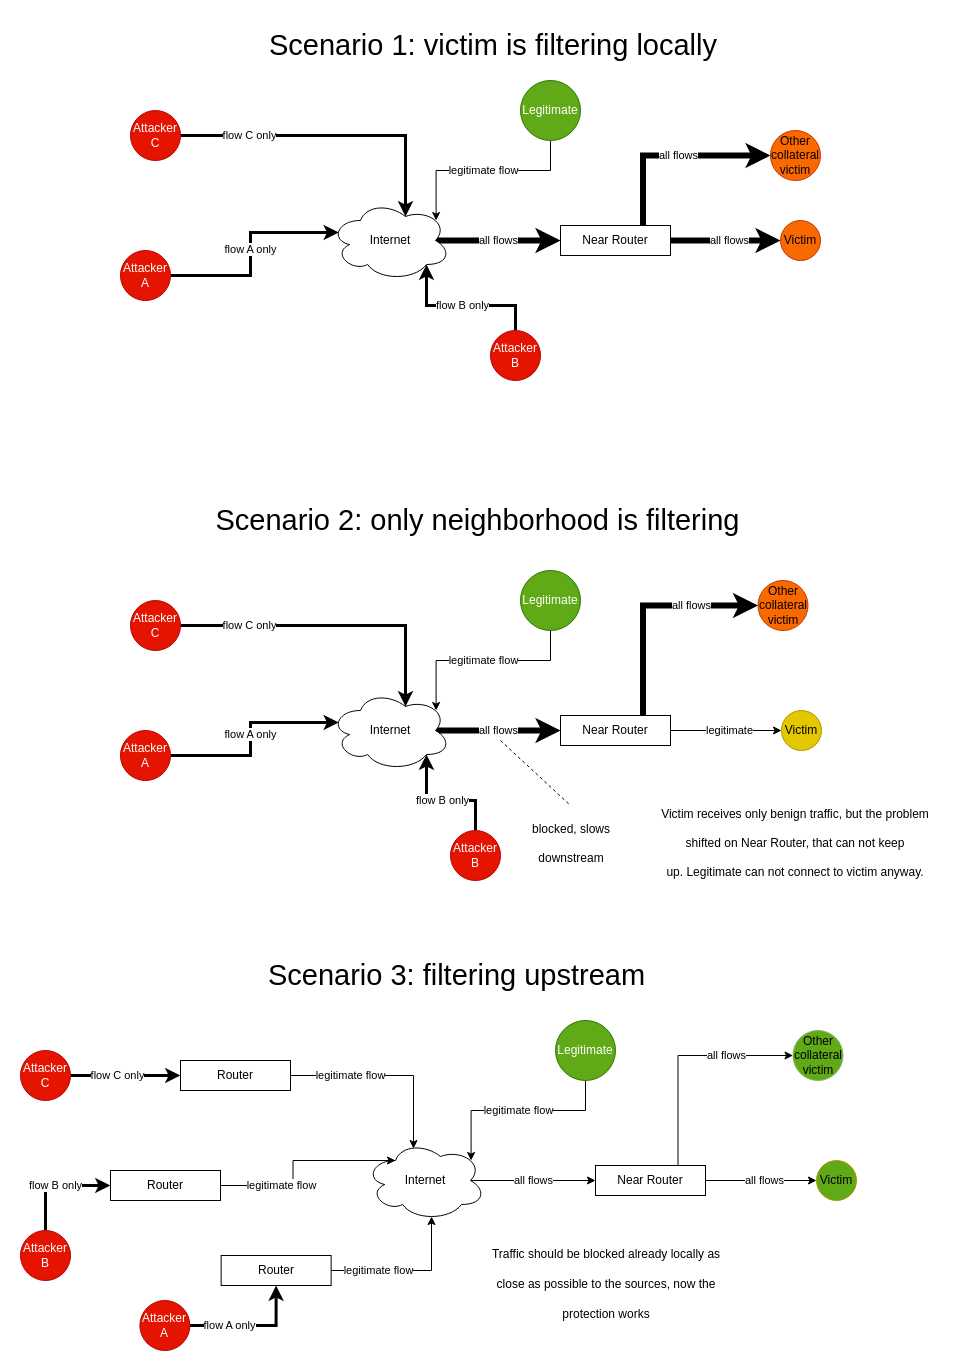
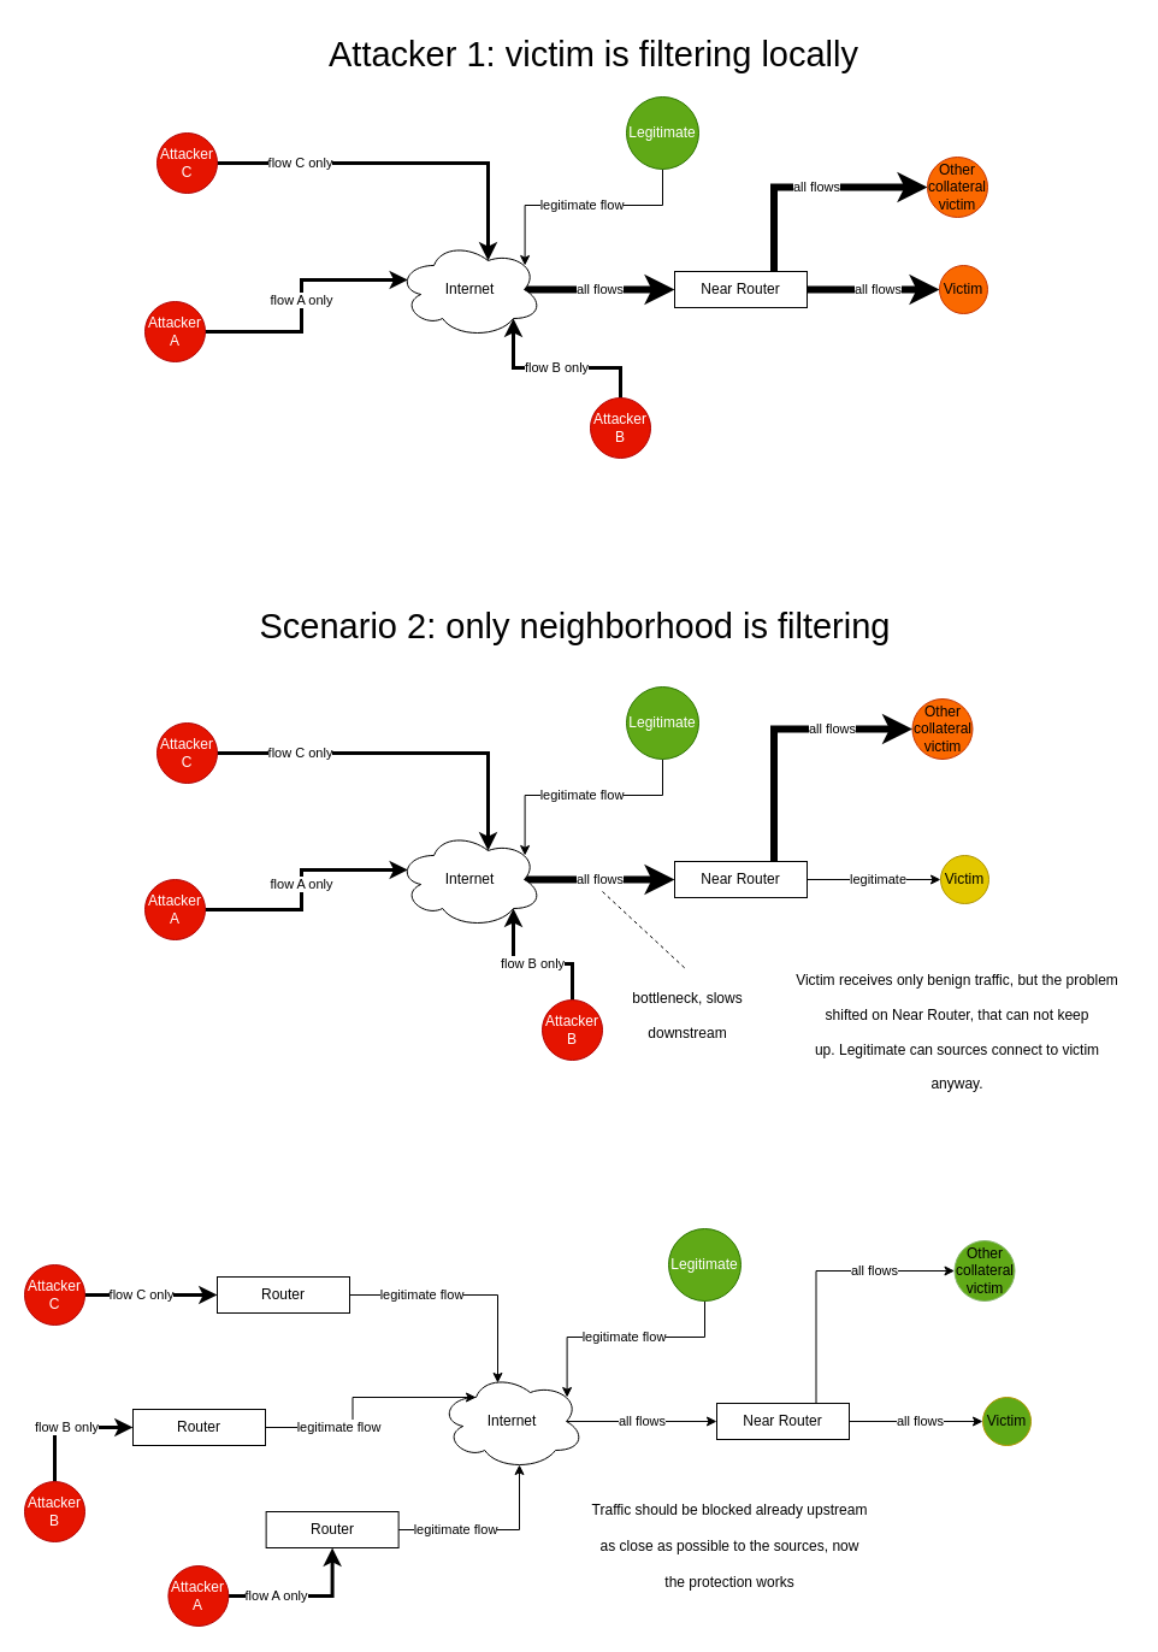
- <mxCell id="34" value="Scenario 1: victim is filtering locally" style="text;html=1;strokeColor=none;fillColor=none;align=center;verticalAlign=middle;whiteSpace=wrap;rounded=0;fontSize=29;" parent="1" vertex="1"><mxGeometry x="227.5" y="20" width="530" height="50" as="geometry" /></mxCell>
+ <mxCell id="34" value="Attacker 1: victim is filtering locally" style="text;html=1;strokeColor=none;fillColor=none;align=center;verticalAlign=middle;whiteSpace=wrap;rounded=0;fontSize=29;" parent="1" vertex="1"><mxGeometry x="227.5" y="20" width="530" height="50" as="geometry" /></mxCell>
- <mxCell id="35" value="&lt;h1&gt;&lt;font style=&quot;font-size: 12px&quot;&gt;&lt;span style=&quot;font-weight: normal ; line-height: 100%&quot;&gt;&lt;font style=&quot;font-size: 12px&quot;&gt;Victim receives only benign traffic, but the problem shifted on Near Router, that can not keep up.&amp;nbsp;&lt;/font&gt;&lt;/span&gt;&lt;/font&gt;&lt;font style=&quot;font-size: 12px ; font-weight: normal&quot;&gt;Legitimate can not connect to victim anyway.&lt;/font&gt;&lt;/h1&gt;" style="text;html=1;strokeColor=none;fillColor=none;spacing=5;spacingTop=-20;whiteSpace=wrap;overflow=hidden;rounded=0;align=center;" parent="1" vertex="1"><mxGeometry x="650" y="790" width="290" height="130" as="geometry" /></mxCell>
+ <mxCell id="35" value="&lt;h1&gt;&lt;font style=&quot;font-size: 12px&quot;&gt;&lt;span style=&quot;font-weight: normal ; line-height: 100%&quot;&gt;&lt;font style=&quot;font-size: 12px&quot;&gt;Victim receives only benign traffic, but the problem shifted on Near Router, that can not keep up.&amp;nbsp;&lt;/font&gt;&lt;/span&gt;&lt;/font&gt;&lt;font style=&quot;font-size: 12px ; font-weight: normal&quot;&gt;Legitimate can sources connect to victim anyway.&lt;/font&gt;&lt;/h1&gt;" style="text;html=1;strokeColor=none;fillColor=none;spacing=5;spacingTop=-20;whiteSpace=wrap;overflow=hidden;rounded=0;align=center;" parent="1" vertex="1"><mxGeometry x="650" y="790" width="290" height="130" as="geometry" /></mxCell>
- <mxCell id="25" value="&lt;h1 style=&quot;text-align: center&quot;&gt;&lt;span style=&quot;font-size: 12px ; font-weight: 400&quot;&gt;blocked, slows downstream&lt;/span&gt;&lt;/h1&gt;" style="text;html=1;strokeColor=none;fillColor=none;spacing=5;spacingTop=-20;whiteSpace=wrap;overflow=hidden;rounded=0;" parent="1" vertex="1"><mxGeometry x="520" y="805" width="100" height="65" as="geometry" /></mxCell>
+ <mxCell id="25" value="&lt;h1 style=&quot;text-align: center&quot;&gt;&lt;span style=&quot;font-size: 12px ; font-weight: 400&quot;&gt;bottleneck, slows downstream&lt;/span&gt;&lt;/h1&gt;" style="text;html=1;strokeColor=none;fillColor=none;spacing=5;spacingTop=-20;whiteSpace=wrap;overflow=hidden;rounded=0;" parent="1" vertex="1"><mxGeometry x="520" y="805" width="100" height="65" as="geometry" /></mxCell>
- <mxCell id="53" value="Scenario 3: filtering upstream" style="text;html=1;strokeColor=none;fillColor=none;align=center;verticalAlign=middle;whiteSpace=wrap;rounded=0;fontSize=29;" parent="1" vertex="1"><mxGeometry x="155" y="950" width="602.5" height="50" as="geometry" /></mxCell>
- <mxCell id="48" value="&lt;h1 style=&quot;text-align: center&quot;&gt;&lt;span style=&quot;font-weight: normal ; line-height: 100%&quot;&gt;&lt;font style=&quot;font-size: 12px&quot;&gt;Traffic should be blocked already locally as close as possible to the sources, now the protection works&lt;/font&gt;&lt;/span&gt;&lt;br&gt;&lt;/h1&gt;" style="text;html=1;strokeColor=none;fillColor=none;spacing=5;spacingTop=-20;whiteSpace=wrap;overflow=hidden;rounded=0;" parent="1" vertex="1"><mxGeometry x="485" y="1230" width="240" height="110" as="geometry" /></mxCell>
+ <mxCell id="48" value="&lt;h1 style=&quot;text-align: center&quot;&gt;&lt;span style=&quot;font-weight: normal ; line-height: 100%&quot;&gt;&lt;font style=&quot;font-size: 12px&quot;&gt;Traffic should be blocked already upstream as close as possible to the sources, now the protection works&lt;/font&gt;&lt;/span&gt;&lt;br&gt;&lt;/h1&gt;" style="text;html=1;strokeColor=none;fillColor=none;spacing=5;spacingTop=-20;whiteSpace=wrap;overflow=hidden;rounded=0;" parent="1" vertex="1"><mxGeometry x="485" y="1230" width="240" height="110" as="geometry" /></mxCell>
